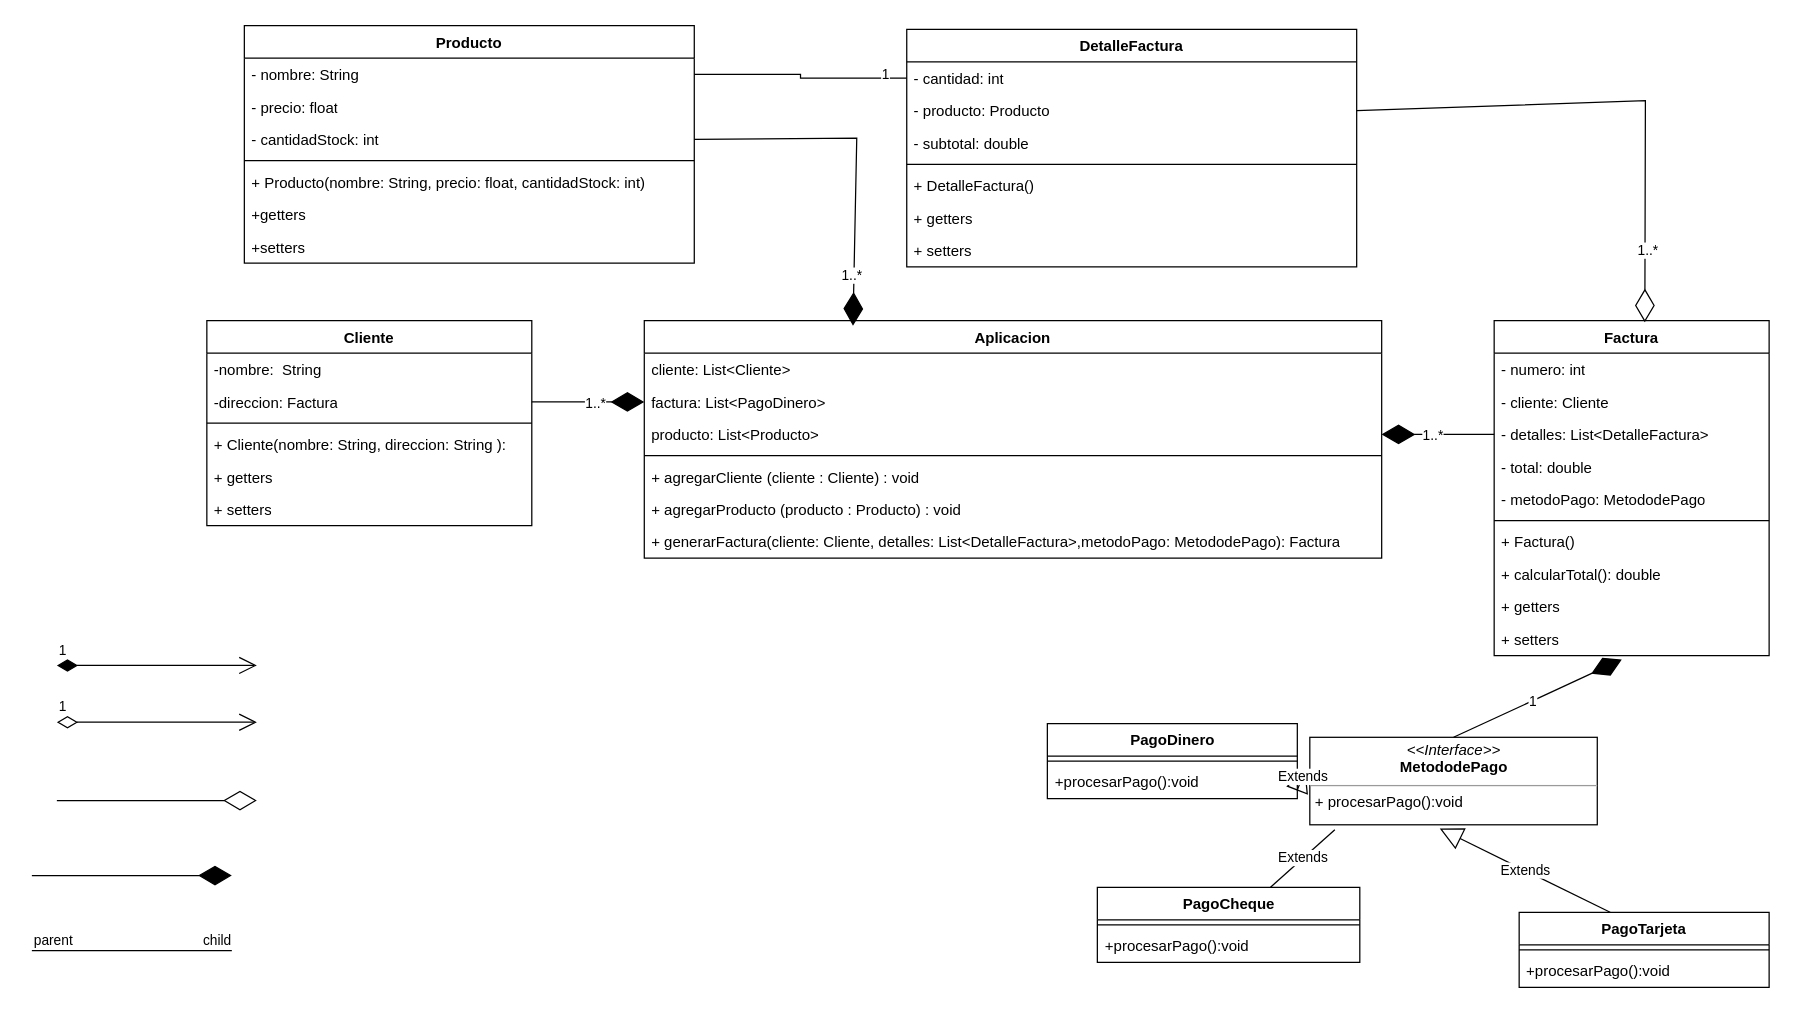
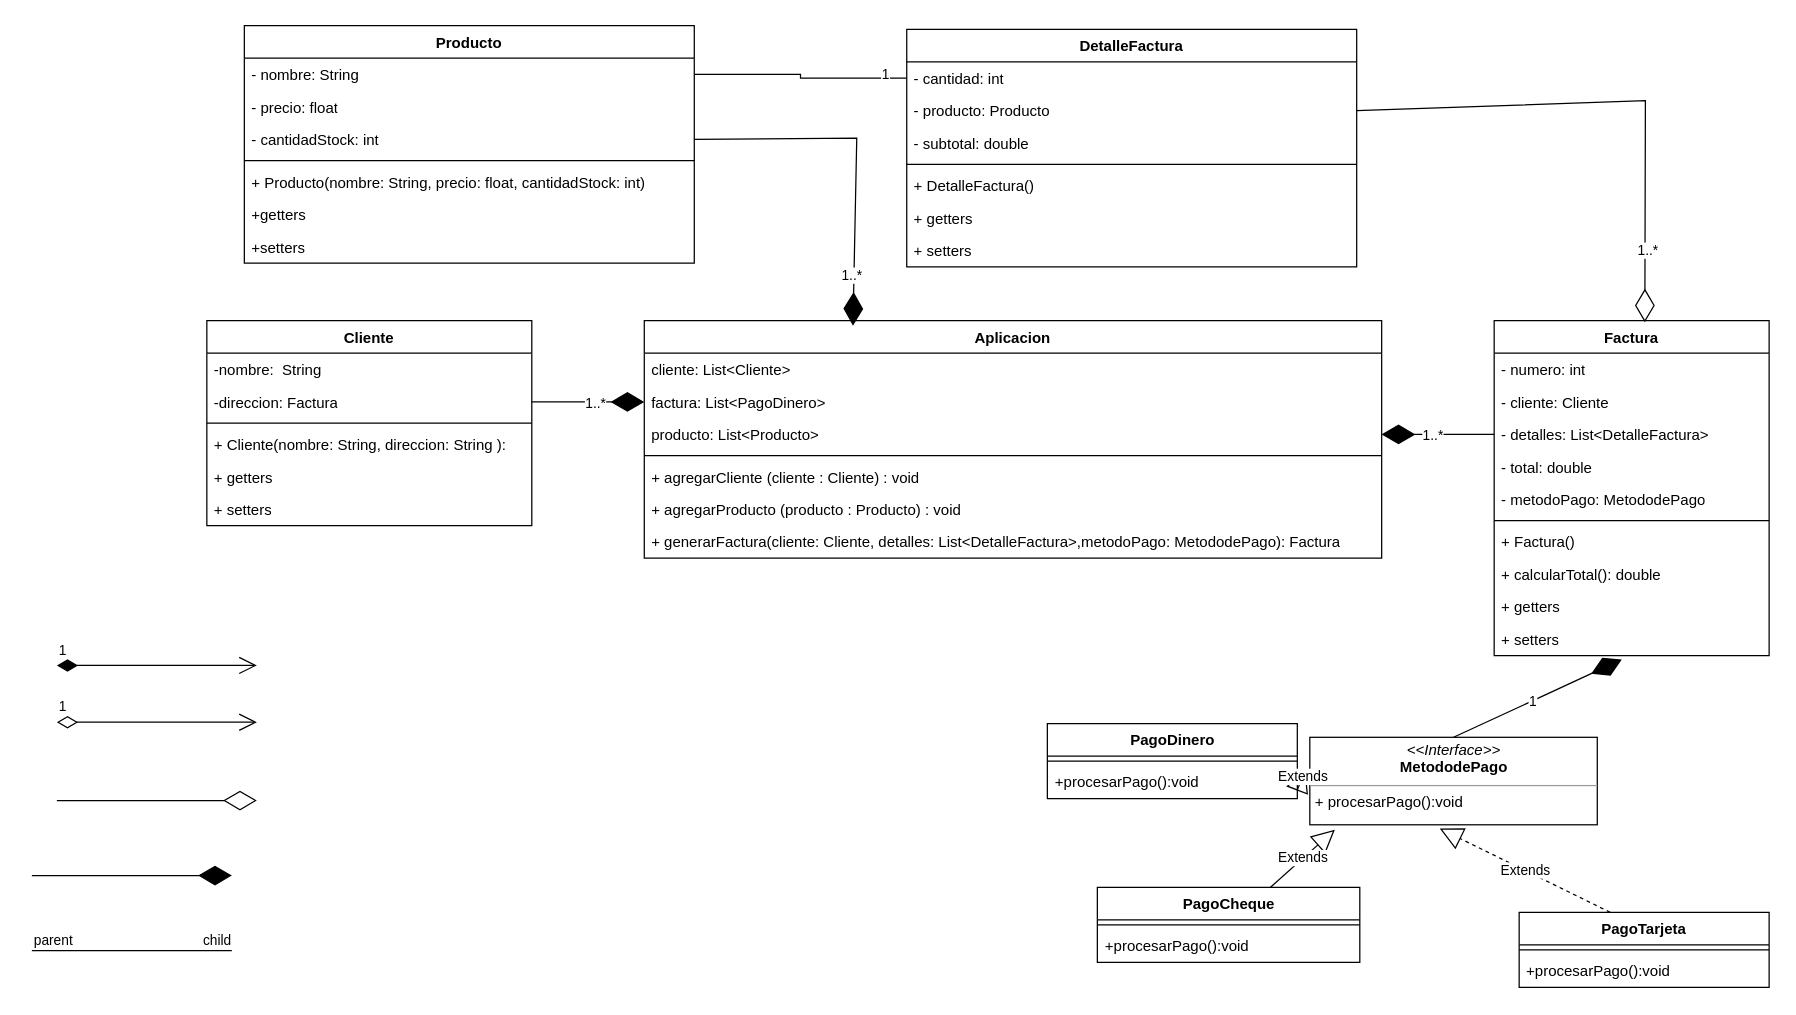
- <mxCell id="56" value="Extends" style="endArrow=none;endSize=16;endFill=0;html=1;rounded=0;entryX=0.087;entryY=1.057;entryDx=0;entryDy=0;entryPerimeter=0;" edge="1" parent="1" source="23" target="54"><mxGeometry width="160" relative="1" as="geometry"><mxPoint x="1292.5" y="779.37" as="sourcePoint" /><mxPoint x="1238.5" y="672.37" as="targetPoint" /><Array as="points" /></mxGeometry></mxCell>
+ <mxCell id="56" value="Extends" style="endArrow=block;endSize=16;endFill=0;html=1;rounded=0;entryX=0.087;entryY=1.057;entryDx=0;entryDy=0;entryPerimeter=0;" edge="1" parent="1" source="23" target="54"><mxGeometry width="160" relative="1" as="geometry"><mxPoint x="1292.5" y="779.37" as="sourcePoint" /><mxPoint x="1238.5" y="672.37" as="targetPoint" /><Array as="points" /></mxGeometry></mxCell>
- <mxCell id="57" value="Extends" style="endArrow=block;endSize=16;endFill=0;html=1;rounded=0;entryX=0.452;entryY=1.043;entryDx=0;entryDy=0;exitX=0.364;exitY=0;exitDx=0;exitDy=0;entryPerimeter=0;exitPerimeter=0;" edge="1" parent="1" source="20" target="54"><mxGeometry width="160" relative="1" as="geometry"><mxPoint x="1102.5" y="749.37" as="sourcePoint" /><mxPoint x="1248.5" y="682.37" as="targetPoint" /></mxGeometry></mxCell>
+ <mxCell id="57" value="Extends" style="endArrow=block;endSize=16;endFill=0;html=1;rounded=0;entryX=0.452;entryY=1.043;entryDx=0;entryDy=0;exitX=0.364;exitY=0;exitDx=0;exitDy=0;entryPerimeter=0;exitPerimeter=0;dashed=1;" edge="1" parent="1" source="20" target="54"><mxGeometry width="160" relative="1" as="geometry"><mxPoint x="1102.5" y="749.37" as="sourcePoint" /><mxPoint x="1248.5" y="682.37" as="targetPoint" /></mxGeometry></mxCell>
